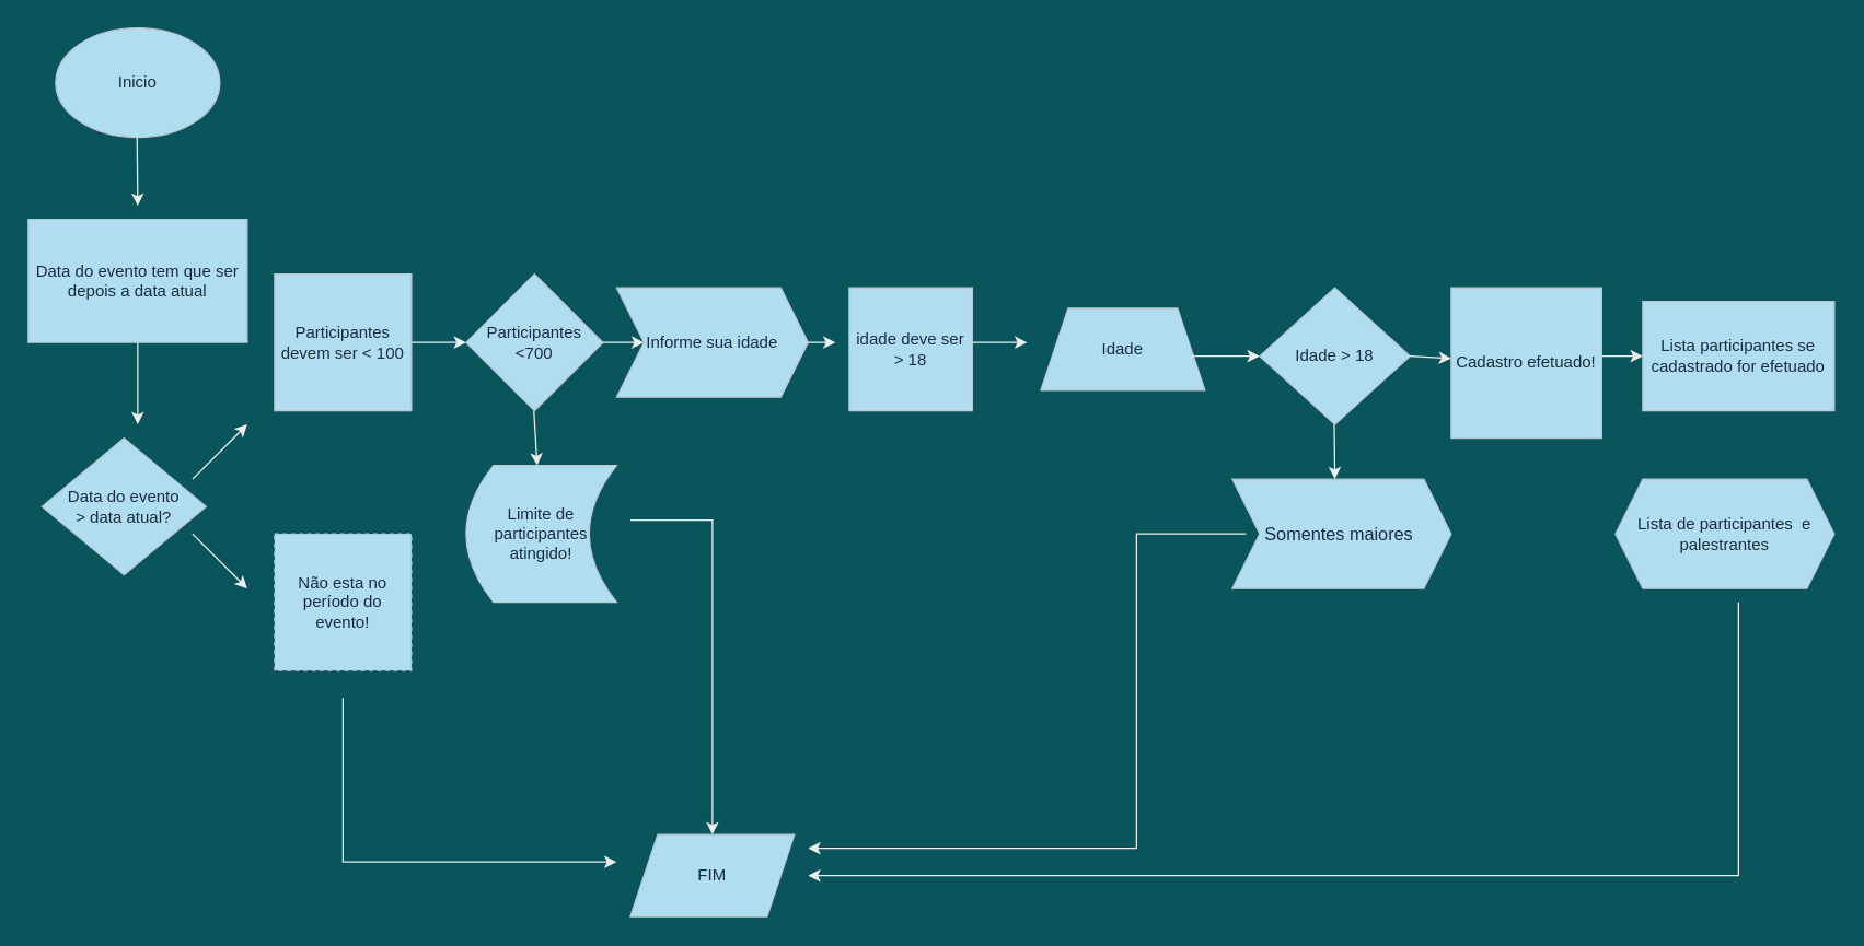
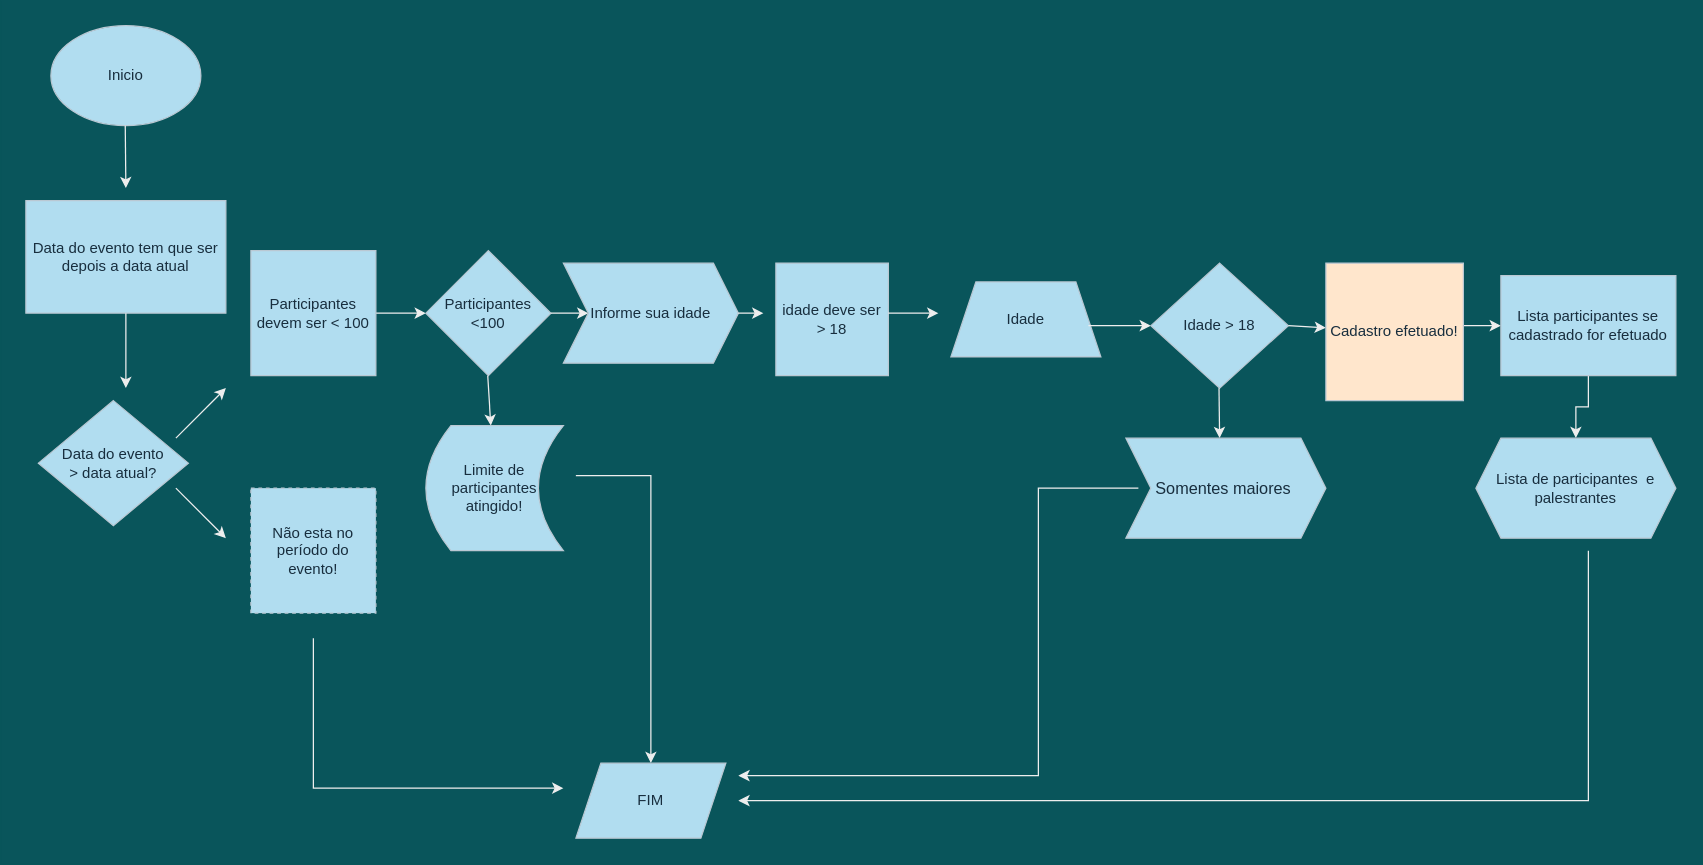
- <mxCell id="11" value="Participantes&lt;br&gt;&amp;lt;700" style="rhombus;whiteSpace=wrap;html=1;fillColor=#B1DDF0;strokeColor=#BAC8D3;fontColor=#182E3E;" vertex="1" parent="1"><mxGeometry x="340" y="200" width="100" height="100" as="geometry" /></mxCell>
+ <mxCell id="11" value="Participantes&lt;br&gt;&amp;lt;100" style="rhombus;whiteSpace=wrap;html=1;fillColor=#B1DDF0;strokeColor=#BAC8D3;fontColor=#182E3E;" vertex="1" parent="1"><mxGeometry x="340" y="200" width="100" height="100" as="geometry" /></mxCell>
- <mxCell id="35" value="Cadastro efetuado!" style="whiteSpace=wrap;html=1;aspect=fixed;fillColor=#B1DDF0;strokeColor=#BAC8D3;fontColor=#182E3E;" vertex="1" parent="1"><mxGeometry x="1060" y="210" width="110" height="110" as="geometry" /></mxCell>
+ <mxCell id="35" value="Cadastro efetuado!" style="whiteSpace=wrap;html=1;aspect=fixed;fillColor=#ffe6cc;strokeColor=#BAC8D3;fontColor=#182E3E;" vertex="1" parent="1"><mxGeometry x="1060" y="210" width="110" height="110" as="geometry" /></mxCell>
+ <mxCell id="26" value="" style="edgeStyle=orthogonalEdgeStyle;rounded=0;orthogonalLoop=1;jettySize=auto;html=1;labelBackgroundColor=#09555B;strokeColor=#EEEEEE;fontColor=#FFFFFF;" edge="1" parent="1" source="27" target="28"><mxGeometry relative="1" as="geometry" /></mxCell>
